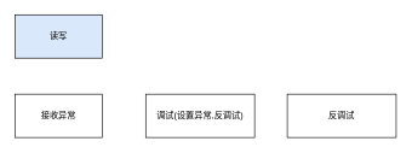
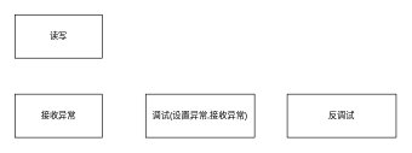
- <mxCell id="2" value="读写" style="rounded=0;whiteSpace=wrap;html=1;fillColor=#dae8fc;" parent="1" vertex="1"><mxGeometry x="20" y="20" width="120" height="60" as="geometry" /></mxCell>
+ <mxCell id="2" value="读写" style="rounded=0;whiteSpace=wrap;html=1;" parent="1" vertex="1"><mxGeometry x="20" y="20" width="120" height="60" as="geometry" /></mxCell>
- <mxCell id="4" value="调试(设置异常,反调试)" style="rounded=0;whiteSpace=wrap;html=1;" parent="1" vertex="1"><mxGeometry x="200" y="130" width="150" height="60" as="geometry" /></mxCell>
+ <mxCell id="4" value="调试(设置异常,接收异常)" style="rounded=0;whiteSpace=wrap;html=1;" parent="1" vertex="1"><mxGeometry x="200" y="130" width="150" height="60" as="geometry" /></mxCell>
